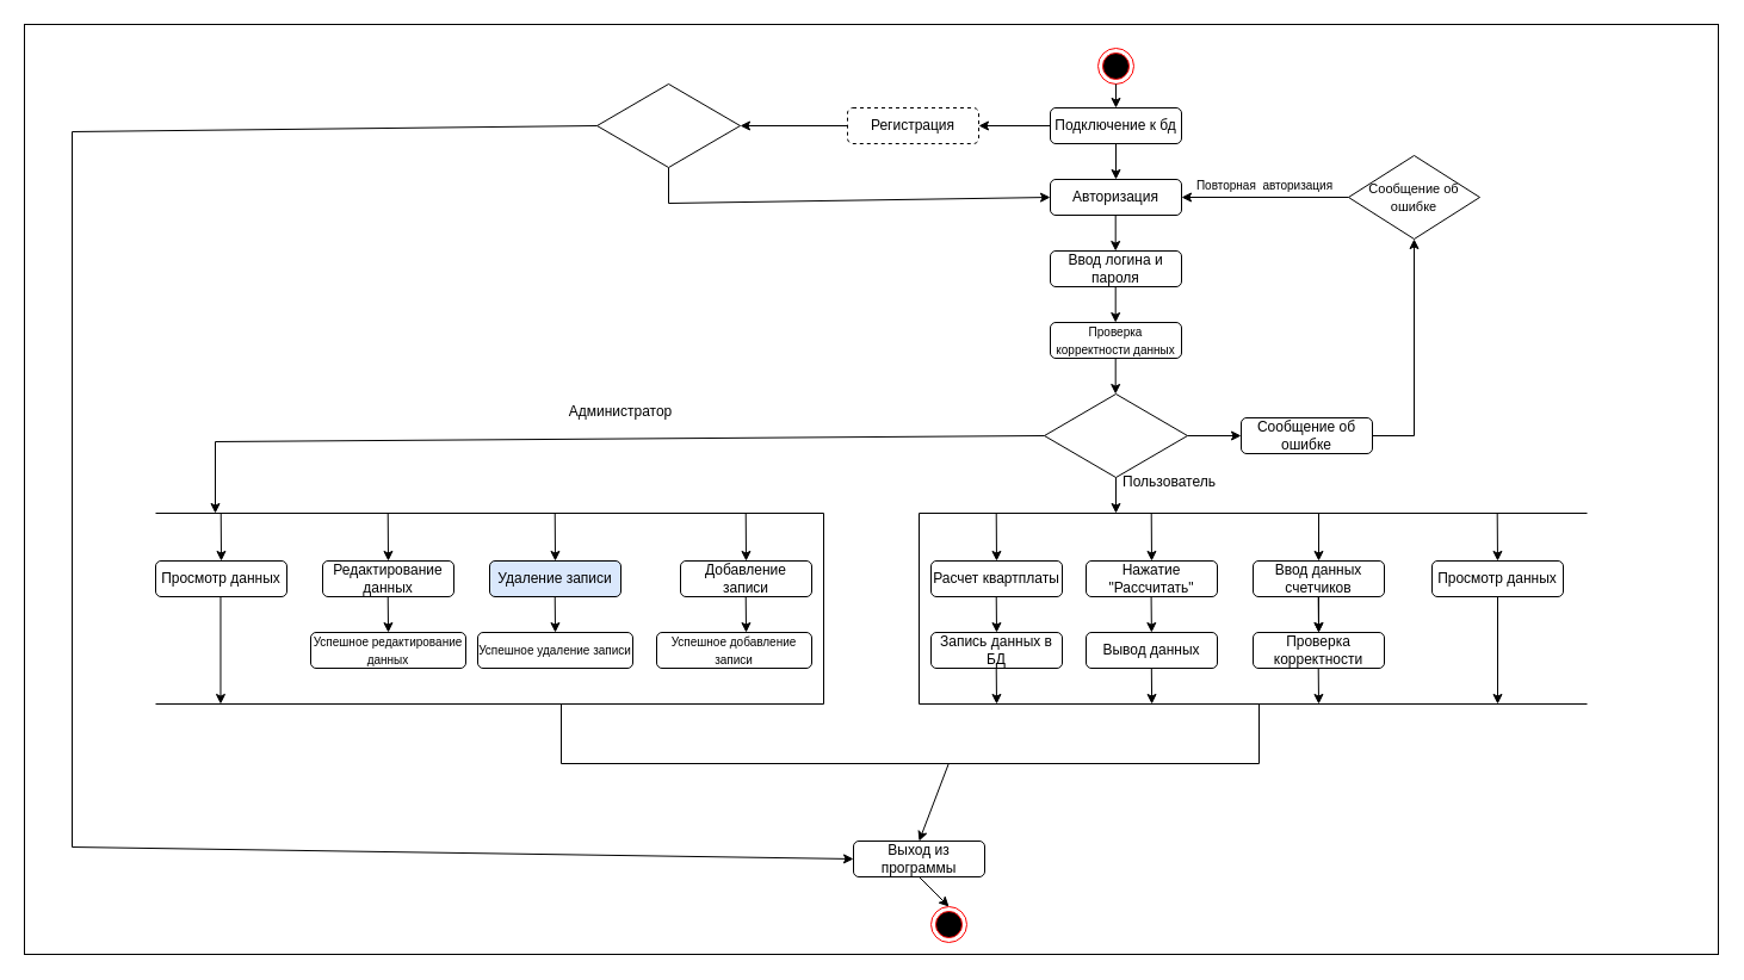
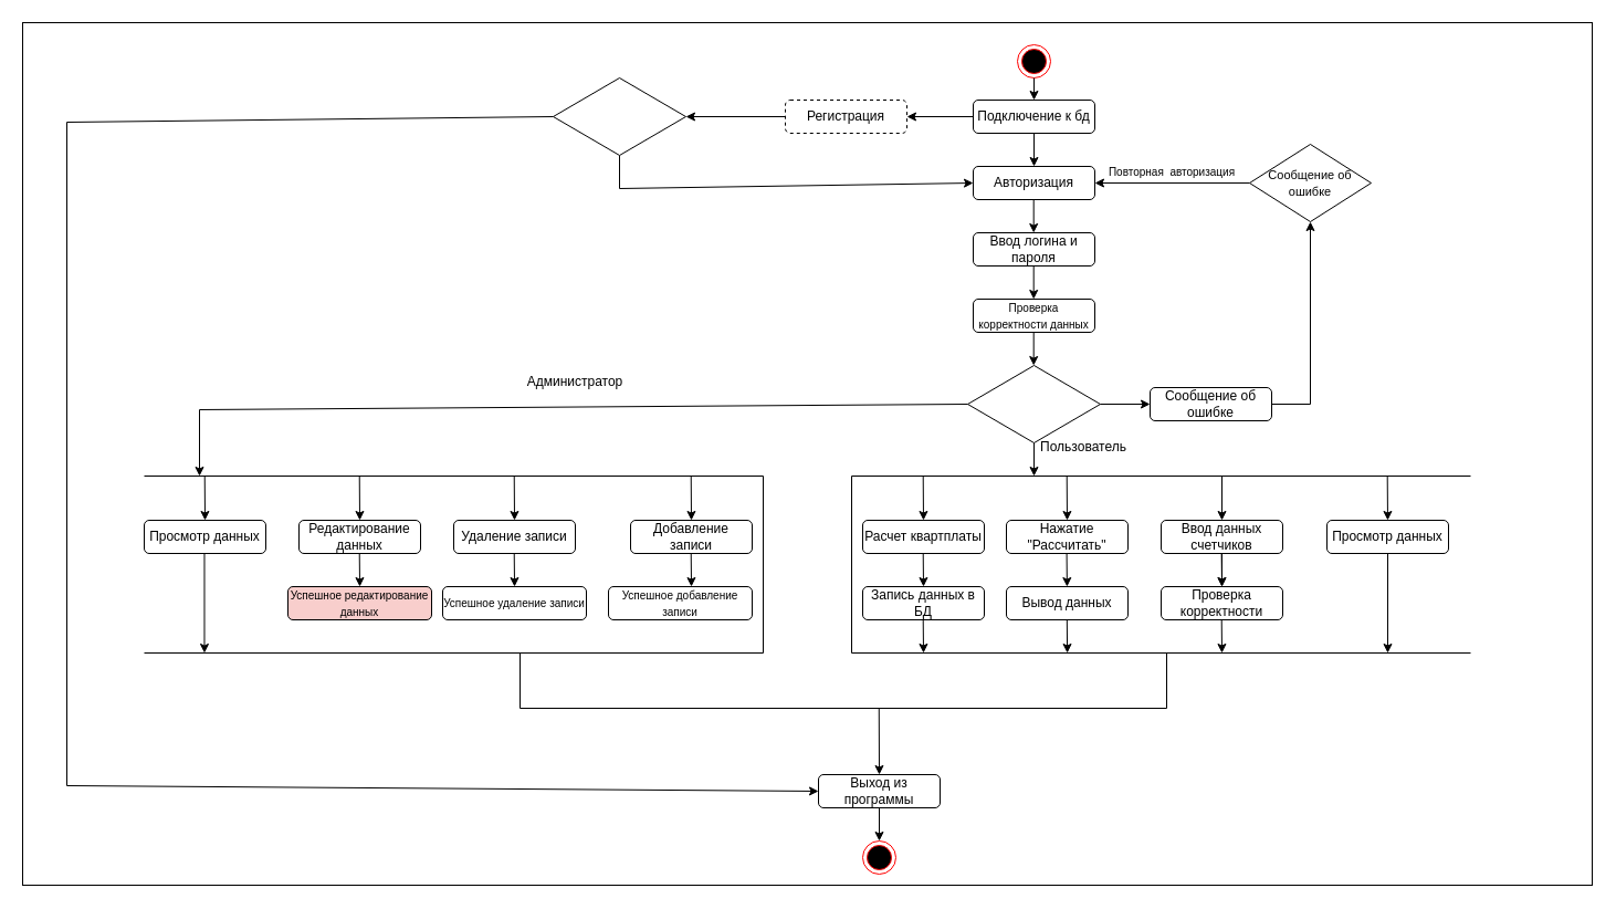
- <mxCell id="45" value="Удаление записи" style="rounded=1;whiteSpace=wrap;html=1;fillColor=#dae8fc;" parent="1" vertex="1"><mxGeometry x="410" y="470" width="110" height="30" as="geometry" /></mxCell>
+ <mxCell id="45" value="Удаление записи" style="rounded=1;whiteSpace=wrap;html=1;" parent="1" vertex="1"><mxGeometry x="410" y="470" width="110" height="30" as="geometry" /></mxCell>
- <mxCell id="47" value="&lt;font style=&quot;font-size: 10px;&quot;&gt;Успешное редактирование данных&lt;/font&gt;" style="rounded=1;whiteSpace=wrap;html=1;" parent="1" vertex="1"><mxGeometry x="260" y="530" width="130" height="30" as="geometry" /></mxCell>
+ <mxCell id="47" value="&lt;font style=&quot;font-size: 10px;&quot;&gt;Успешное редактирование данных&lt;/font&gt;" style="rounded=1;whiteSpace=wrap;html=1;fillColor=#f8cecc;" parent="1" vertex="1"><mxGeometry x="260" y="530" width="130" height="30" as="geometry" /></mxCell>
- <mxCell id="64" value="Выход из программы" style="rounded=1;whiteSpace=wrap;html=1;" parent="1" vertex="1"><mxGeometry x="715" y="705" width="110" height="30" as="geometry" /></mxCell>
+ <mxCell id="64" value="Выход из программы" style="rounded=1;whiteSpace=wrap;html=1;" parent="1" vertex="1"><mxGeometry x="740" y="700" width="110" height="30" as="geometry" /></mxCell>
